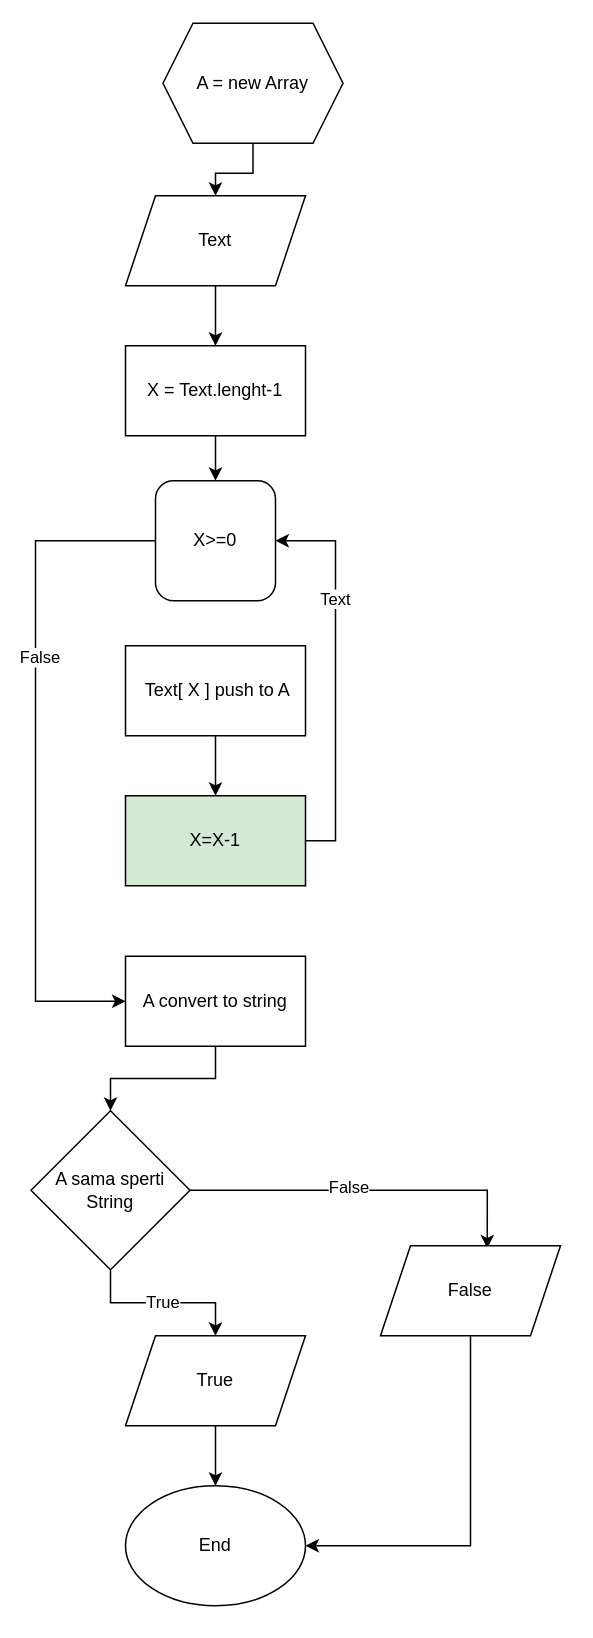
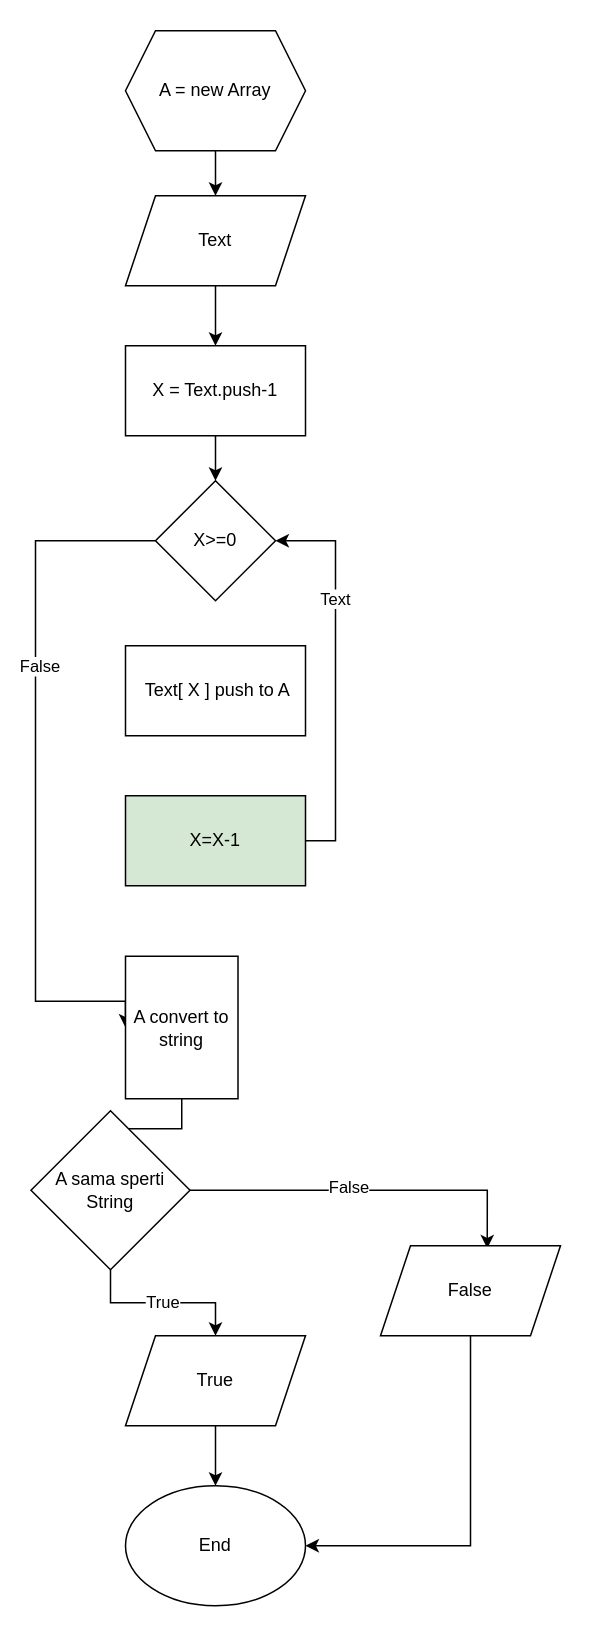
- <mxCell id="3" value="A = new Array" style="shape=hexagon;perimeter=hexagonPerimeter2;whiteSpace=wrap;html=1;fixedSize=1;" vertex="1" parent="1"><mxGeometry x="108" y="15" width="120" height="80" as="geometry" /></mxCell>
+ <mxCell id="3" value="A = new Array" style="shape=hexagon;perimeter=hexagonPerimeter2;whiteSpace=wrap;html=1;fixedSize=1;" vertex="1" parent="1"><mxGeometry x="83" y="20" width="120" height="80" as="geometry" /></mxCell>
- <mxCell id="7" value="X = Text.lenght-1" style="rounded=0;whiteSpace=wrap;html=1;" vertex="1" parent="1"><mxGeometry x="83" y="230" width="120" height="60" as="geometry" /></mxCell>
+ <mxCell id="7" value="X = Text.push-1" style="rounded=0;whiteSpace=wrap;html=1;" vertex="1" parent="1"><mxGeometry x="83" y="230" width="120" height="60" as="geometry" /></mxCell>
- <mxCell id="10" value="X&amp;gt;=0" style="whiteSpace=wrap;html=1;rounded=1;" vertex="1" parent="1"><mxGeometry x="103" y="320" width="80" height="80" as="geometry" /></mxCell>
+ <mxCell id="10" value="X&amp;gt;=0" style="rhombus;whiteSpace=wrap;html=1;" vertex="1" parent="1"><mxGeometry x="103" y="320" width="80" height="80" as="geometry" /></mxCell>
- <mxCell id="11" style="edgeStyle=orthogonalEdgeStyle;rounded=0;orthogonalLoop=1;jettySize=auto;html=1;exitX=0.5;exitY=1;exitDx=0;exitDy=0;entryX=0.5;entryY=0;entryDx=0;entryDy=0;" edge="1" parent="1" source="12" target="15"><mxGeometry relative="1" as="geometry" /></mxCell>
- <mxCell id="17" value="A convert to string" style="rounded=0;whiteSpace=wrap;html=1;" vertex="1" parent="1"><mxGeometry x="83" y="637" width="120" height="60" as="geometry" /></mxCell>
+ <mxCell id="17" value="A convert to string" style="rounded=0;whiteSpace=wrap;html=1;" vertex="1" parent="1"><mxGeometry x="83" y="637" width="75" height="95" as="geometry" /></mxCell>
